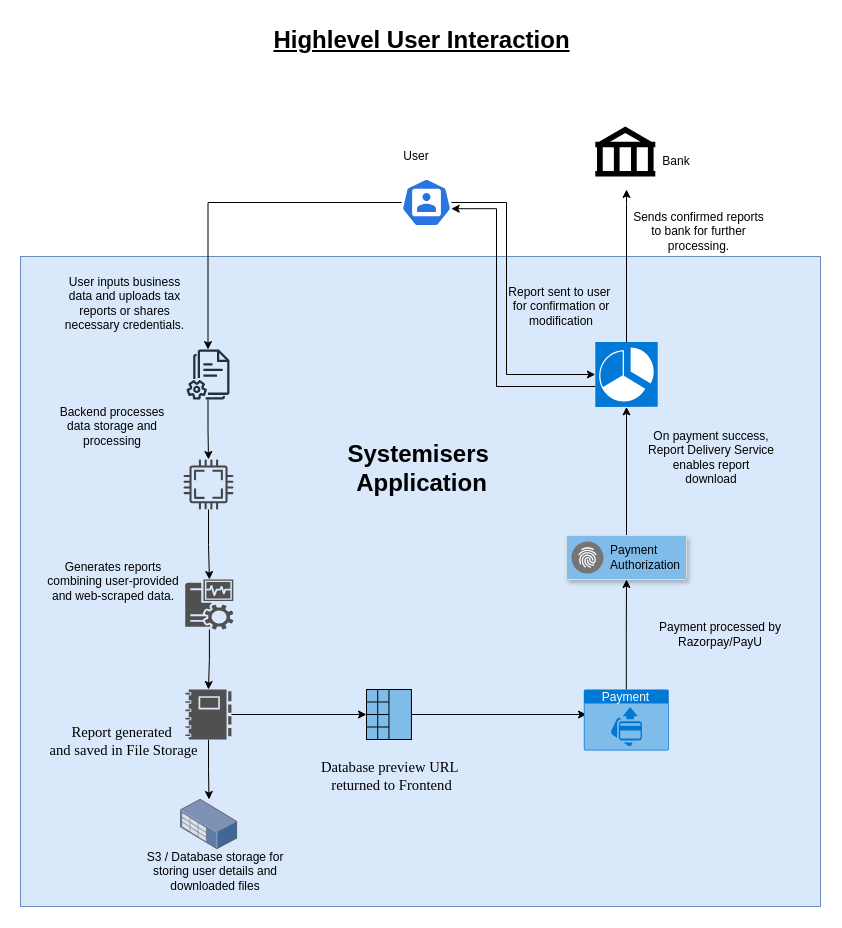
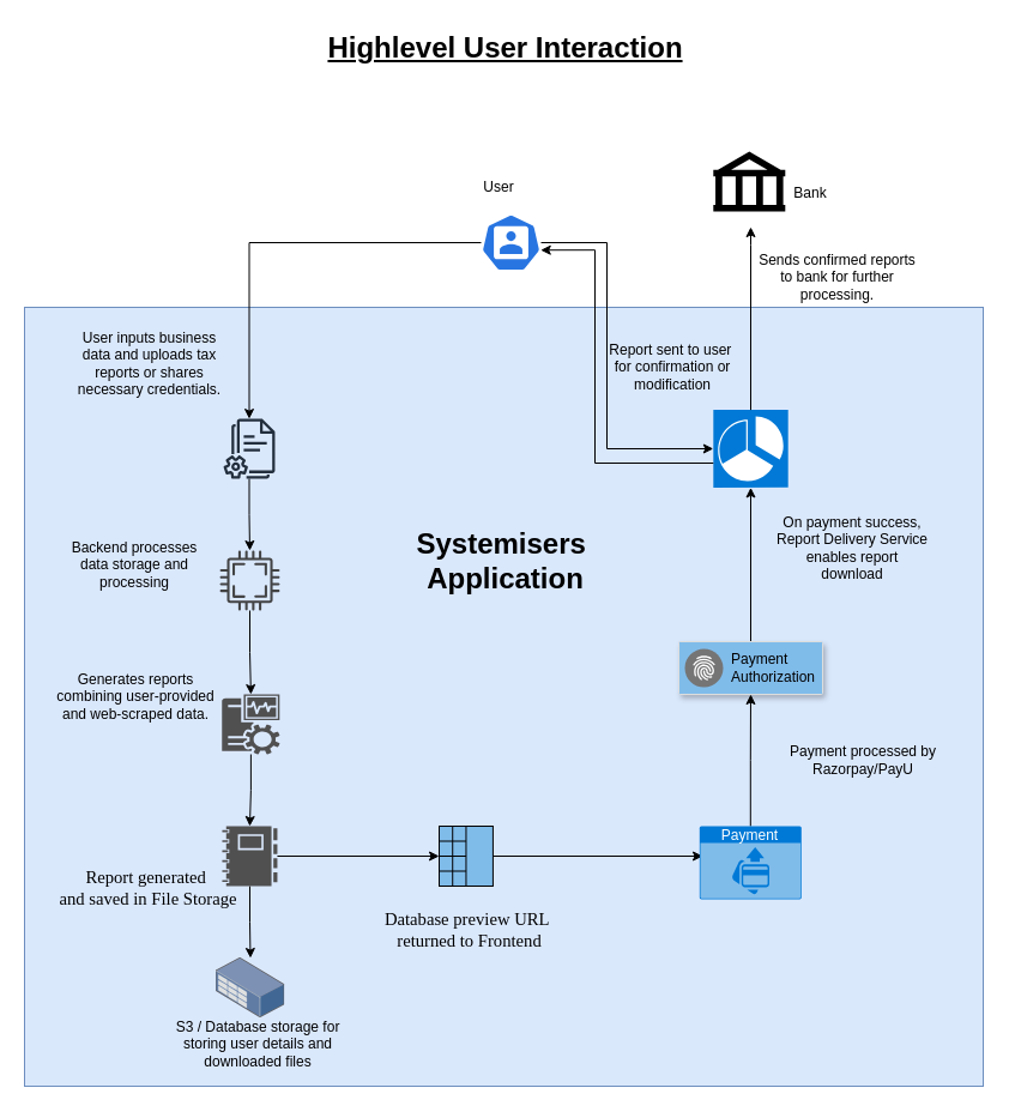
- <mxCell id="23" value="Backend processes data storage and processing" style="text;html=1;align=center;verticalAlign=middle;whiteSpace=wrap;rounded=0;" vertex="1" parent="1"><mxGeometry x="57" y="401" width="110" height="50" as="geometry" /></mxCell>
+ <mxCell id="23" value="Backend processes data storage and processing" style="text;html=1;align=center;verticalAlign=middle;whiteSpace=wrap;rounded=0;" vertex="1" parent="1"><mxGeometry x="57" y="446" width="110" height="50" as="geometry" /></mxCell>
